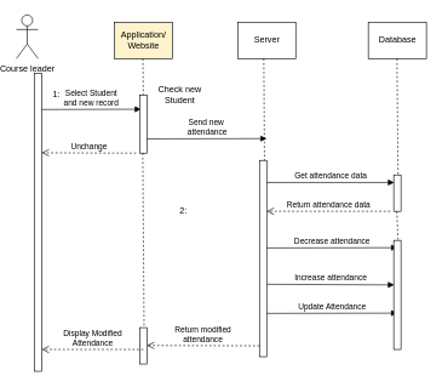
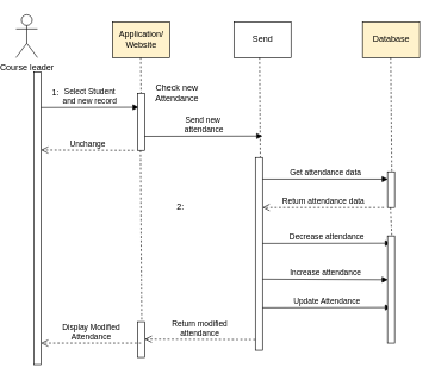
- <mxCell id="9" value="Server" style="html=1;" vertex="1" parent="1"><mxGeometry x="325" y="30" width="80" height="50" as="geometry" /></mxCell>
+ <mxCell id="9" value="Send" style="html=1;" vertex="1" parent="1"><mxGeometry x="325" y="30" width="80" height="50" as="geometry" /></mxCell>
- <mxCell id="21" value="Database" style="html=1;" vertex="1" parent="1"><mxGeometry x="505" y="30" width="80" height="50" as="geometry" /></mxCell>
+ <mxCell id="21" value="Database" style="html=1;fillColor=#fff2cc;" vertex="1" parent="1"><mxGeometry x="505" y="30" width="80" height="50" as="geometry" /></mxCell>
- <mxCell id="10" value="Check new&lt;br&gt;Student" style="text;html=1;align=center;verticalAlign=middle;resizable=0;points=[];autosize=1;strokeColor=none;fillColor=none;" vertex="1" parent="1"><mxGeometry x="205" y="110" width="80" height="40" as="geometry" /></mxCell>
+ <mxCell id="10" value="Check new&lt;br&gt;Attendance" style="text;html=1;align=center;verticalAlign=middle;resizable=0;points=[];autosize=1;strokeColor=none;fillColor=none;" vertex="1" parent="1"><mxGeometry x="205" y="110" width="80" height="40" as="geometry" /></mxCell>
